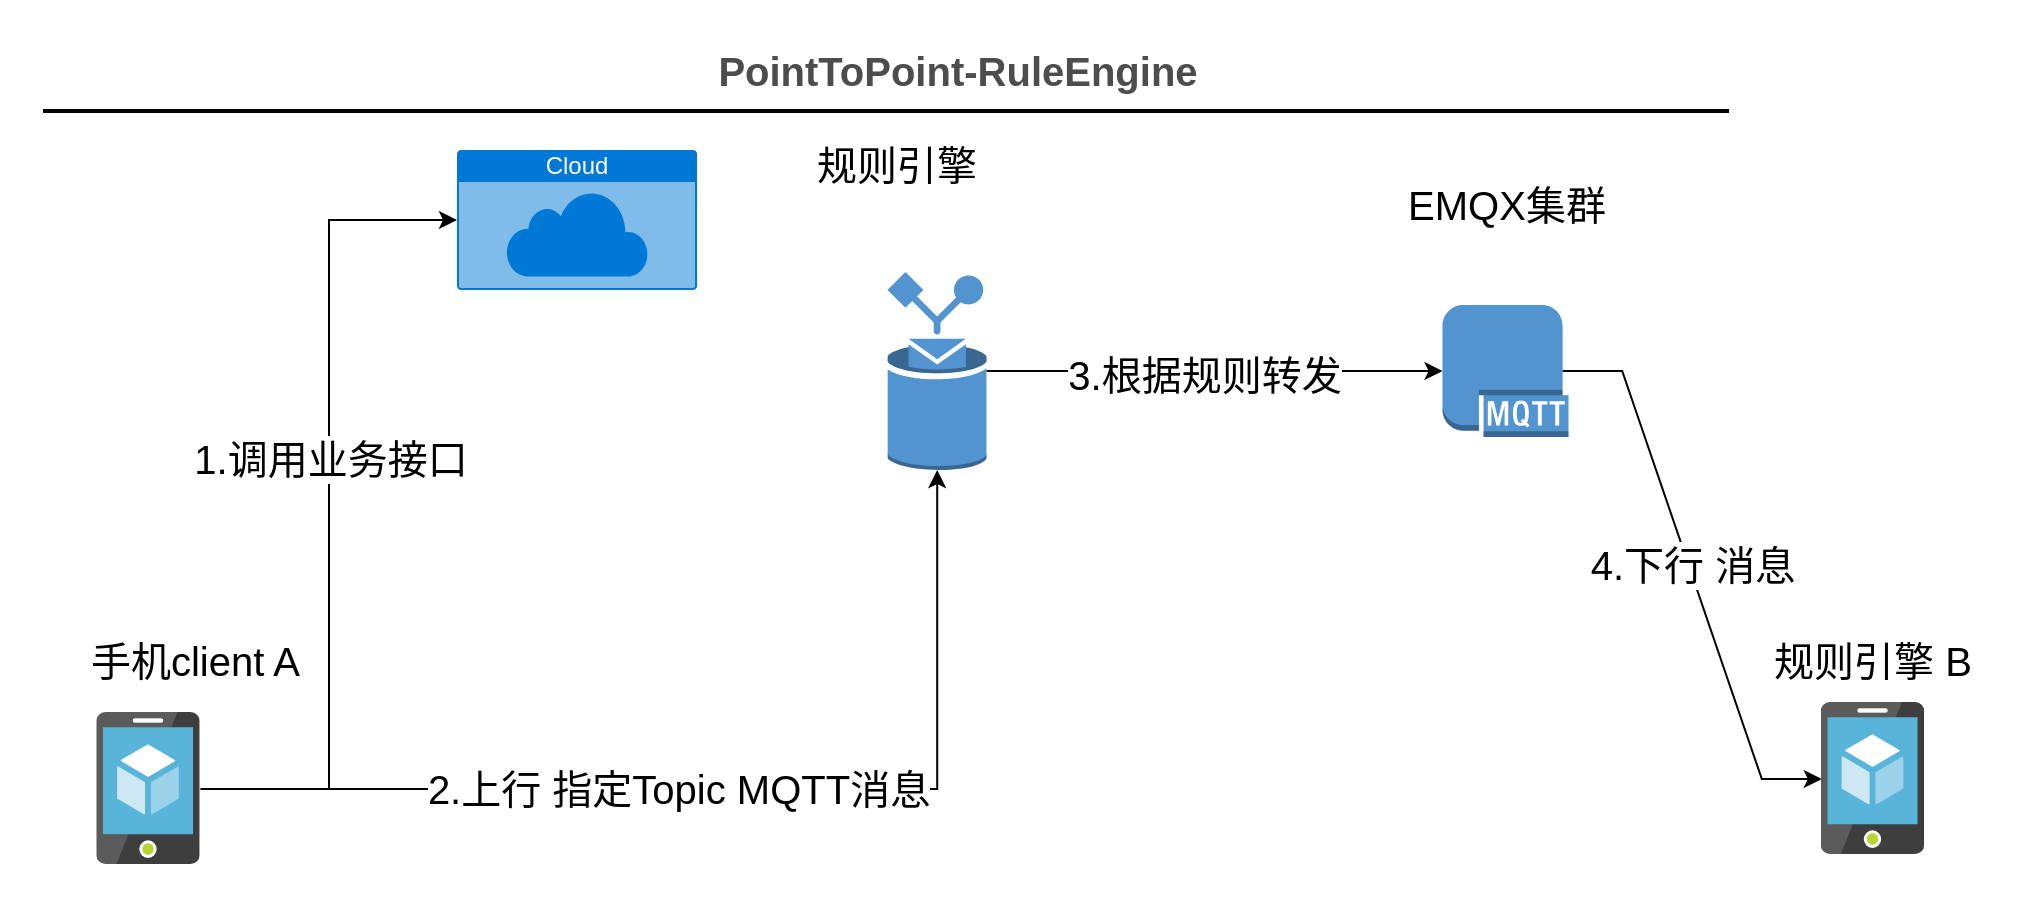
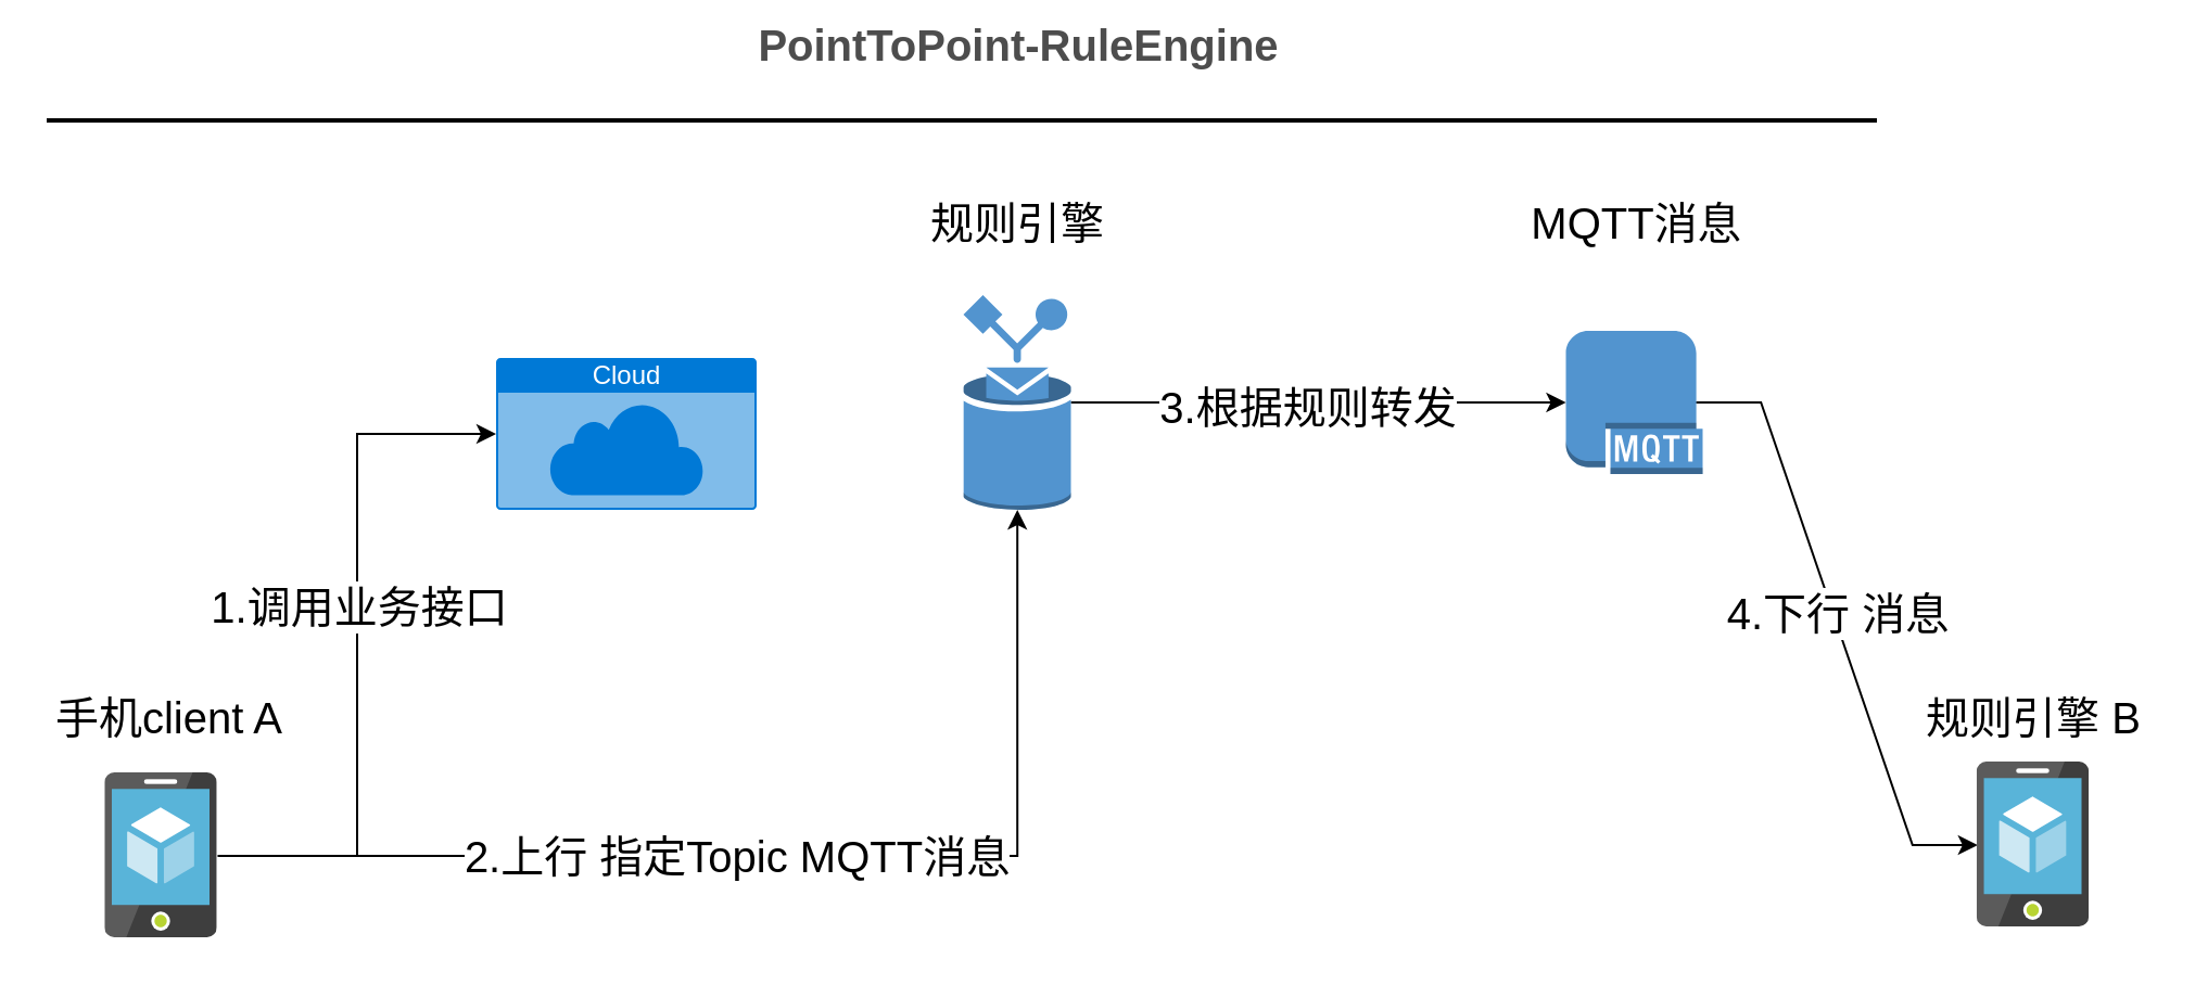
- <mxCell id="2" value="PointToPoint-RuleEngine" style="text;html=1;strokeColor=none;fillColor=none;align=center;verticalAlign=middle;whiteSpace=wrap;rounded=0;fontStyle=1;fontSize=20;fontColor=#4D4D4D;" parent="1" vertex="1"><mxGeometry x="84" y="20" width="790" height="30" as="geometry" /></mxCell>
+ <mxCell id="2" value="PointToPoint-RuleEngine" style="text;html=1;strokeColor=none;fillColor=none;align=center;verticalAlign=middle;whiteSpace=wrap;rounded=0;fontStyle=1;fontSize=20;fontColor=#4D4D4D;" parent="1" vertex="1"><mxGeometry x="74" y="5" width="790" height="30" as="geometry" /></mxCell>
- <mxCell id="18" value="规则引擎" style="text;html=1;resizable=0;autosize=1;align=center;verticalAlign=middle;points=[];fillColor=none;strokeColor=none;rounded=0;fontSize=20;" parent="1" vertex="1"><mxGeometry x="403" y="68" width="90" height="28" as="geometry" /></mxCell>
+ <mxCell id="18" value="规则引擎" style="text;html=1;resizable=0;autosize=1;align=center;verticalAlign=middle;points=[];fillColor=none;strokeColor=none;rounded=0;fontSize=20;" parent="1" vertex="1"><mxGeometry x="423" y="88" width="90" height="28" as="geometry" /></mxCell>
- <mxCell id="19" value="EMQX集群" style="text;html=1;resizable=0;autosize=1;align=center;verticalAlign=middle;points=[];fillColor=none;strokeColor=none;rounded=0;fontSize=20;" parent="1" vertex="1"><mxGeometry x="698.25" y="88" width="109" height="28" as="geometry" /></mxCell>
+ <mxCell id="19" value="MQTT消息" style="text;html=1;resizable=0;autosize=1;align=center;verticalAlign=middle;points=[];fillColor=none;strokeColor=none;rounded=0;fontSize=20;" parent="1" vertex="1"><mxGeometry x="698.25" y="88" width="109" height="28" as="geometry" /></mxCell>
- <mxCell id="20" value="Cloud" style="html=1;strokeColor=none;fillColor=#0079D6;labelPosition=center;verticalLabelPosition=middle;verticalAlign=top;align=center;fontSize=12;outlineConnect=0;spacingTop=-6;fontColor=#FFFFFF;shape=mxgraph.sitemap.cloud;" vertex="1" parent="1"><mxGeometry x="228" y="74.5" width="120" height="70" as="geometry" /></mxCell>
+ <mxCell id="20" value="Cloud" style="html=1;strokeColor=none;fillColor=#0079D6;labelPosition=center;verticalLabelPosition=middle;verticalAlign=top;align=center;fontSize=12;outlineConnect=0;spacingTop=-6;fontColor=#FFFFFF;shape=mxgraph.sitemap.cloud;" vertex="1" parent="1"><mxGeometry x="228" y="164.5" width="120" height="70" as="geometry" /></mxCell>
- <mxCell id="13" value="手机client A&amp;nbsp;" style="text;html=1;resizable=0;autosize=1;align=center;verticalAlign=middle;points=[];fillColor=none;strokeColor=none;rounded=0;fontSize=20;" parent="1" vertex="1"><mxGeometry x="40" y="316" width="119" height="28" as="geometry" /></mxCell>
+ <mxCell id="13" value="手机client A&amp;nbsp;" style="text;html=1;resizable=0;autosize=1;align=center;verticalAlign=middle;points=[];fillColor=none;strokeColor=none;rounded=0;fontSize=20;" parent="1" vertex="1"><mxGeometry x="20" y="316" width="119" height="28" as="geometry" /></mxCell>
